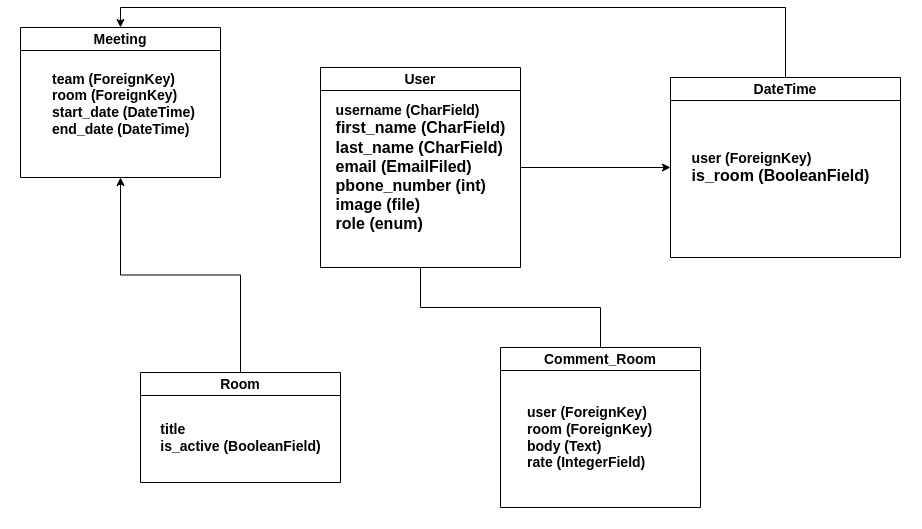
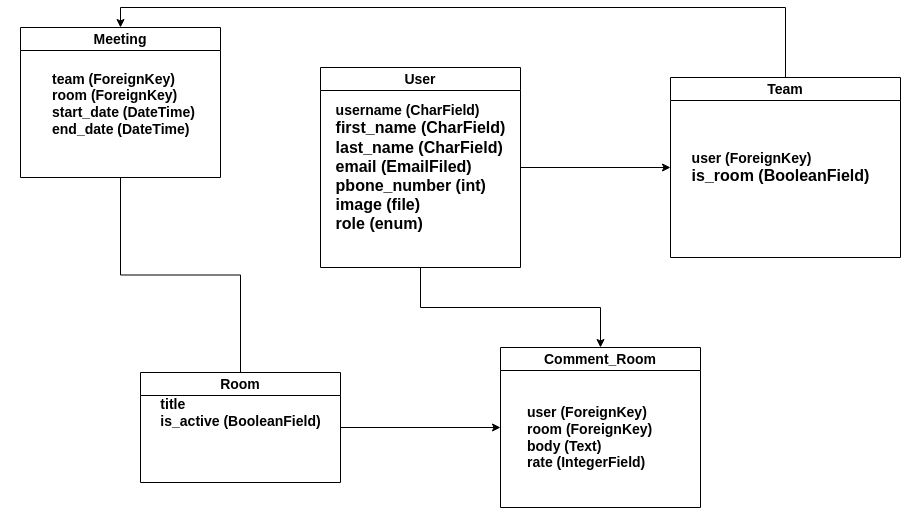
- <mxCell id="6" value="&lt;font style=&quot;font-size: 14px;&quot;&gt;DateTime&lt;/font&gt;" style="swimlane;whiteSpace=wrap;html=1;startSize=23;" vertex="1" parent="1"><mxGeometry x="670" y="70" width="230" height="180" as="geometry" /></mxCell>
+ <mxCell id="6" value="&lt;font style=&quot;font-size: 14px;&quot;&gt;Team&lt;/font&gt;" style="swimlane;whiteSpace=wrap;html=1;startSize=23;" vertex="1" parent="1"><mxGeometry x="670" y="70" width="230" height="180" as="geometry" /></mxCell>
- <mxCell id="12" style="edgeStyle=orthogonalEdgeStyle;rounded=0;orthogonalLoop=1;jettySize=auto;html=1;exitX=0.5;exitY=0;exitDx=0;exitDy=0;entryX=0.5;entryY=1;entryDx=0;entryDy=0;" edge="1" parent="1" source="13" target="9"><mxGeometry relative="1" as="geometry" /></mxCell>
+ <mxCell id="12" style="edgeStyle=orthogonalEdgeStyle;rounded=0;orthogonalLoop=1;jettySize=auto;html=1;exitX=0.5;exitY=0;exitDx=0;exitDy=0;entryX=0.5;entryY=1;entryDx=0;entryDy=0;endArrow=none;" edge="1" parent="1" source="13" target="9"><mxGeometry relative="1" as="geometry" /></mxCell>
- <mxCell id="2" style="edgeStyle=orthogonalEdgeStyle;rounded=0;orthogonalLoop=1;jettySize=auto;html=1;exitX=0.5;exitY=1;exitDx=0;exitDy=0;entryX=0.5;entryY=0;entryDx=0;entryDy=0;endArrow=none;" edge="1" parent="1" source="3" target="15"><mxGeometry relative="1" as="geometry" /></mxCell>
+ <mxCell id="2" style="edgeStyle=orthogonalEdgeStyle;rounded=0;orthogonalLoop=1;jettySize=auto;html=1;exitX=0.5;exitY=1;exitDx=0;exitDy=0;entryX=0.5;entryY=0;entryDx=0;entryDy=0;" edge="1" parent="1" source="3" target="15"><mxGeometry relative="1" as="geometry" /></mxCell>
+ <mxCell id="11" style="edgeStyle=orthogonalEdgeStyle;rounded=0;orthogonalLoop=1;jettySize=auto;html=1;exitX=1;exitY=0.5;exitDx=0;exitDy=0;entryX=0;entryY=0.5;entryDx=0;entryDy=0;" edge="1" parent="1" source="13" target="15"><mxGeometry relative="1" as="geometry" /></mxCell>
- <mxCell id="14" value="&lt;div style=&quot;text-align: left;&quot;&gt;&lt;b style=&quot;font-size: 14px; background-color: initial;&quot;&gt;title&lt;/b&gt;&lt;/div&gt;&lt;font style=&quot;font-size: 14px;&quot;&gt;&lt;div style=&quot;text-align: left;&quot;&gt;&lt;b style=&quot;background-color: initial;&quot;&gt;is_active (BooleanField)&lt;/b&gt;&lt;/div&gt;&lt;/font&gt;" style="text;html=1;align=center;verticalAlign=middle;resizable=0;points=[];autosize=1;strokeColor=none;fillColor=none;" vertex="1" parent="13"><mxGeometry x="10" y="40" width="180" height="50" as="geometry" /></mxCell>
+ <mxCell id="14" value="&lt;div style=&quot;text-align: left;&quot;&gt;&lt;b style=&quot;font-size: 14px; background-color: initial;&quot;&gt;title&lt;/b&gt;&lt;/div&gt;&lt;font style=&quot;font-size: 14px;&quot;&gt;&lt;div style=&quot;text-align: left;&quot;&gt;&lt;b style=&quot;background-color: initial;&quot;&gt;is_active (BooleanField)&lt;/b&gt;&lt;/div&gt;&lt;/font&gt;" style="text;html=1;align=center;verticalAlign=middle;resizable=0;points=[];autosize=1;strokeColor=none;fillColor=none;" vertex="1" parent="13"><mxGeometry x="10" y="15" width="180" height="50" as="geometry" /></mxCell>
